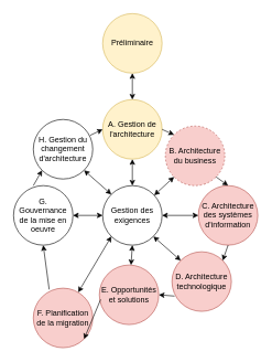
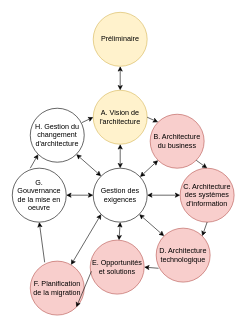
- <mxCell id="3" value="A. Gestion de l'architecture " style="ellipse;whiteSpace=wrap;html=1;aspect=fixed;fillColor=#fff2cc;strokeColor=#d6b656;" parent="1" vertex="1"><mxGeometry x="155" y="150" width="90" height="90" as="geometry" /></mxCell>
+ <mxCell id="3" value="A. Vision de l'architecture " style="ellipse;whiteSpace=wrap;html=1;aspect=fixed;fillColor=#fff2cc;strokeColor=#d6b656;" parent="1" vertex="1"><mxGeometry x="155" y="150" width="90" height="90" as="geometry" /></mxCell>
- <mxCell id="4" value="B. Architecture du business" style="ellipse;whiteSpace=wrap;html=1;aspect=fixed;fillColor=#f8cecc;strokeColor=#b85450;dashed=1;" parent="1" vertex="1"><mxGeometry x="250" y="190" width="90" height="90" as="geometry" /></mxCell>
+ <mxCell id="4" value="B. Architecture du business" style="ellipse;whiteSpace=wrap;html=1;aspect=fixed;fillColor=#f8cecc;strokeColor=#b85450;" parent="1" vertex="1"><mxGeometry x="250" y="190" width="90" height="90" as="geometry" /></mxCell>
